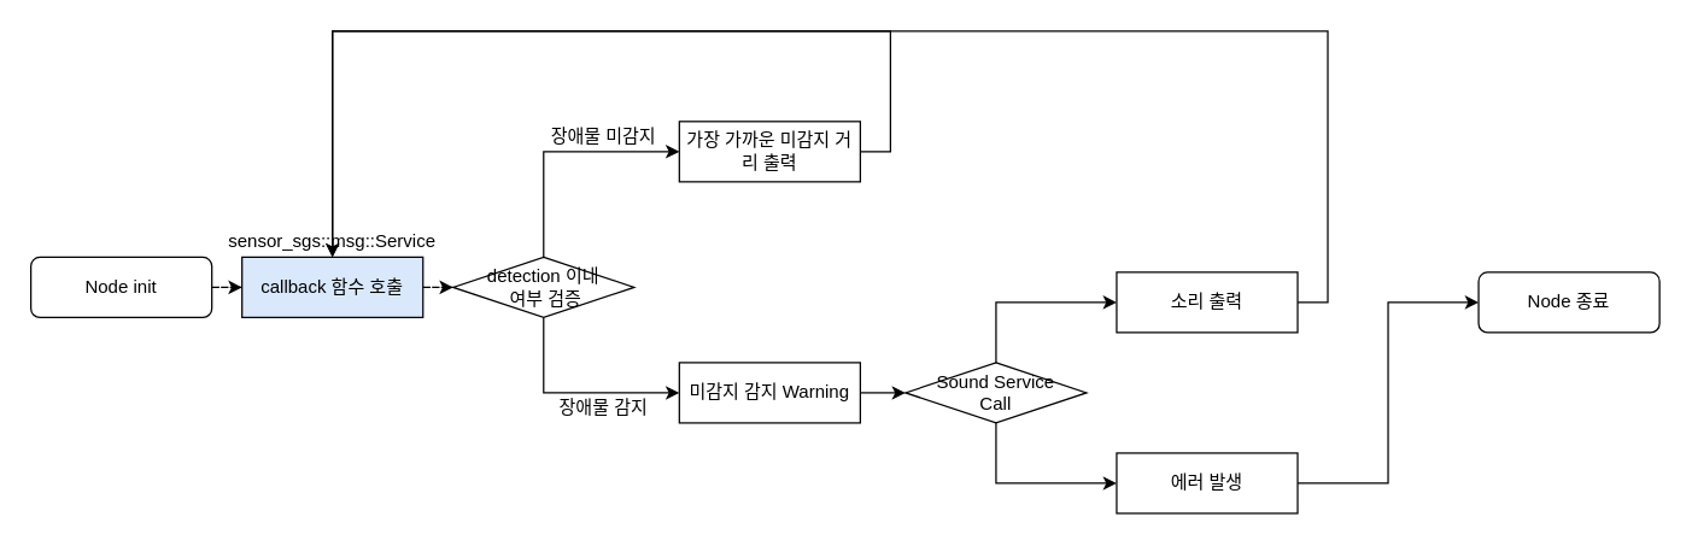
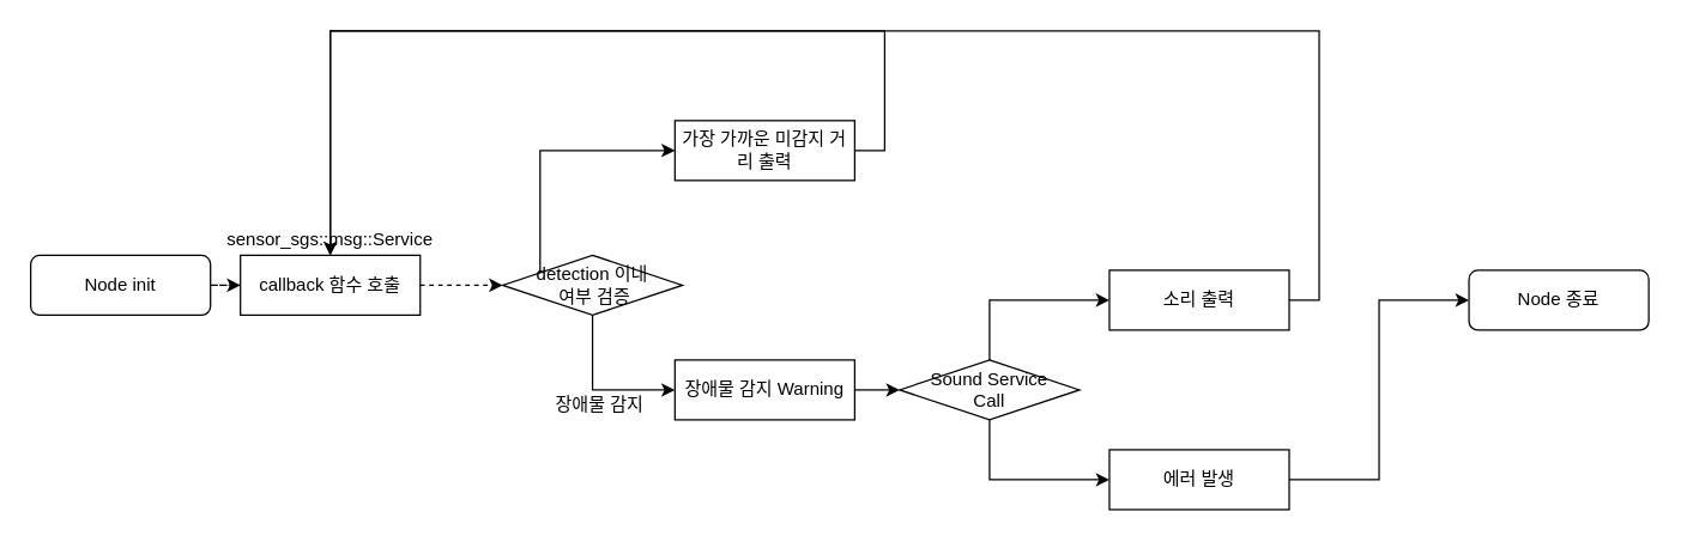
- <mxCell id="21" value="장애물 미감지" style="text;html=1;strokeColor=none;fillColor=none;align=center;verticalAlign=middle;whiteSpace=wrap;rounded=0;" vertex="1" parent="1"><mxGeometry x="360" y="80" width="80" height="20" as="geometry" /></mxCell>
- <mxCell id="5" value="callback 함수 호출" style="rounded=0;whiteSpace=wrap;html=1;fillColor=#dae8fc;" vertex="1" parent="1"><mxGeometry x="160" y="170" width="120" height="40" as="geometry" /></mxCell>
+ <mxCell id="5" value="callback 함수 호출" style="rounded=0;whiteSpace=wrap;html=1;" vertex="1" parent="1"><mxGeometry x="160" y="170" width="120" height="40" as="geometry" /></mxCell>
- <mxCell id="8" value="detection 이내&lt;br&gt;&amp;nbsp;여부 검증" style="rhombus;whiteSpace=wrap;html=1;" vertex="1" parent="1"><mxGeometry x="300" y="170" width="120" height="40" as="geometry" /></mxCell>
+ <mxCell id="8" value="detection 이내&lt;br&gt;&amp;nbsp;여부 검증" style="rhombus;whiteSpace=wrap;html=1;" vertex="1" parent="1"><mxGeometry x="335" y="170" width="120" height="40" as="geometry" /></mxCell>
- <mxCell id="12" value="미감지 감지 Warning" style="rounded=0;whiteSpace=wrap;html=1;" vertex="1" parent="1"><mxGeometry x="450" y="240" width="120" height="40" as="geometry" /></mxCell>
+ <mxCell id="12" value="장애물 감지 Warning" style="rounded=0;whiteSpace=wrap;html=1;" vertex="1" parent="1"><mxGeometry x="450" y="240" width="120" height="40" as="geometry" /></mxCell>
